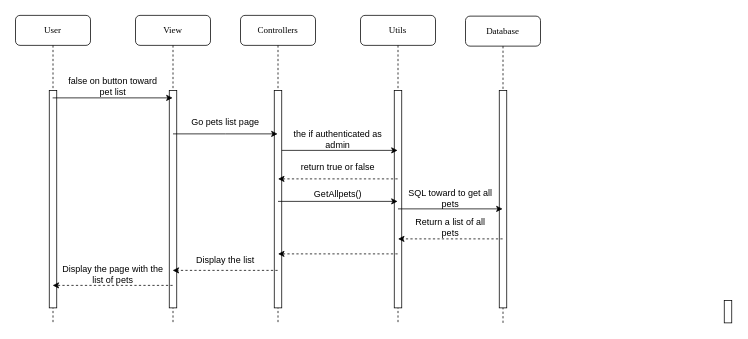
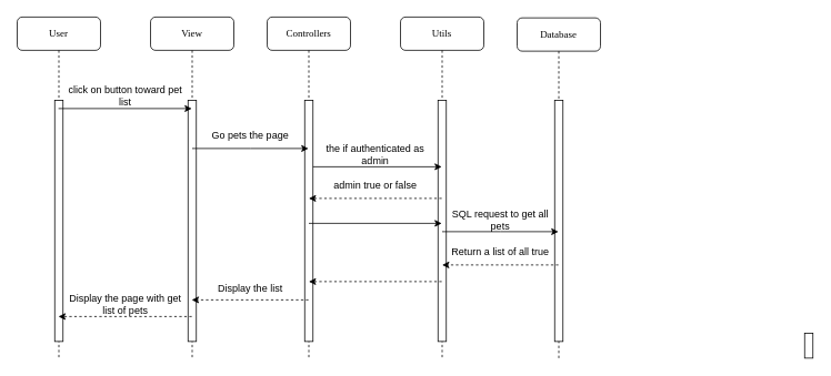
- <mxCell id="25" value="false on button toward pet list" style="text;html=1;strokeColor=none;fillColor=none;align=center;verticalAlign=middle;whiteSpace=wrap;rounded=0;" vertex="1" parent="1"><mxGeometry x="80" y="100" width="140" height="30" as="geometry" /></mxCell>
+ <mxCell id="25" value="click on button toward pet list" style="text;html=1;strokeColor=none;fillColor=none;align=center;verticalAlign=middle;whiteSpace=wrap;rounded=0;" vertex="1" parent="1"><mxGeometry x="80" y="100" width="140" height="30" as="geometry" /></mxCell>
- <mxCell id="13" value="Go pets list page" style="text;html=1;strokeColor=none;fillColor=none;align=center;verticalAlign=middle;whiteSpace=wrap;rounded=0;" vertex="1" parent="1"><mxGeometry x="240" y="148" width="120" height="30" as="geometry" /></mxCell>
+ <mxCell id="13" value="Go pets the page" style="text;html=1;strokeColor=none;fillColor=none;align=center;verticalAlign=middle;whiteSpace=wrap;rounded=0;" vertex="1" parent="1"><mxGeometry x="240" y="148" width="120" height="30" as="geometry" /></mxCell>
- <mxCell id="15" value="return true or false" style="text;html=1;strokeColor=none;fillColor=none;align=center;verticalAlign=middle;whiteSpace=wrap;rounded=0;" vertex="1" parent="1"><mxGeometry x="380" y="208" width="140" height="30" as="geometry" /></mxCell>
+ <mxCell id="15" value="admin true or false" style="text;html=1;strokeColor=none;fillColor=none;align=center;verticalAlign=middle;whiteSpace=wrap;rounded=0;" vertex="1" parent="1"><mxGeometry x="380" y="208" width="140" height="30" as="geometry" /></mxCell>
- <mxCell id="17" value="GetAllpets()" style="text;html=1;strokeColor=none;fillColor=none;align=center;verticalAlign=middle;whiteSpace=wrap;rounded=0;" vertex="1" parent="1"><mxGeometry x="420" y="244" width="60" height="30" as="geometry" /></mxCell>
- <mxCell id="19" value="SQL toward to get all pets" style="text;html=1;strokeColor=none;fillColor=none;align=center;verticalAlign=middle;whiteSpace=wrap;rounded=0;" vertex="1" parent="1"><mxGeometry x="540" y="249" width="120" height="30" as="geometry" /></mxCell>
+ <mxCell id="19" value="SQL request to get all pets" style="text;html=1;strokeColor=none;fillColor=none;align=center;verticalAlign=middle;whiteSpace=wrap;rounded=0;" vertex="1" parent="1"><mxGeometry x="540" y="249" width="120" height="30" as="geometry" /></mxCell>
- <mxCell id="7" value="Return a list of all pets" style="text;html=1;strokeColor=none;fillColor=none;align=center;verticalAlign=middle;whiteSpace=wrap;rounded=0;" vertex="1" parent="6"><mxGeometry x="-80" y="267" width="120" height="30" as="geometry" /></mxCell>
+ <mxCell id="7" value="Return a list of all true" style="text;html=1;strokeColor=none;fillColor=none;align=center;verticalAlign=middle;whiteSpace=wrap;rounded=0;" vertex="1" parent="6"><mxGeometry x="-80" y="267" width="120" height="30" as="geometry" /></mxCell>
- <mxCell id="30" value="Display the page with the list of pets" style="text;html=1;strokeColor=none;fillColor=none;align=center;verticalAlign=middle;whiteSpace=wrap;rounded=0;" vertex="1" parent="1"><mxGeometry x="80" y="350" width="140" height="30" as="geometry" /></mxCell>
+ <mxCell id="30" value="Display the page with get list of pets" style="text;html=1;strokeColor=none;fillColor=none;align=center;verticalAlign=middle;whiteSpace=wrap;rounded=0;" vertex="1" parent="1"><mxGeometry x="80" y="350" width="140" height="30" as="geometry" /></mxCell>
